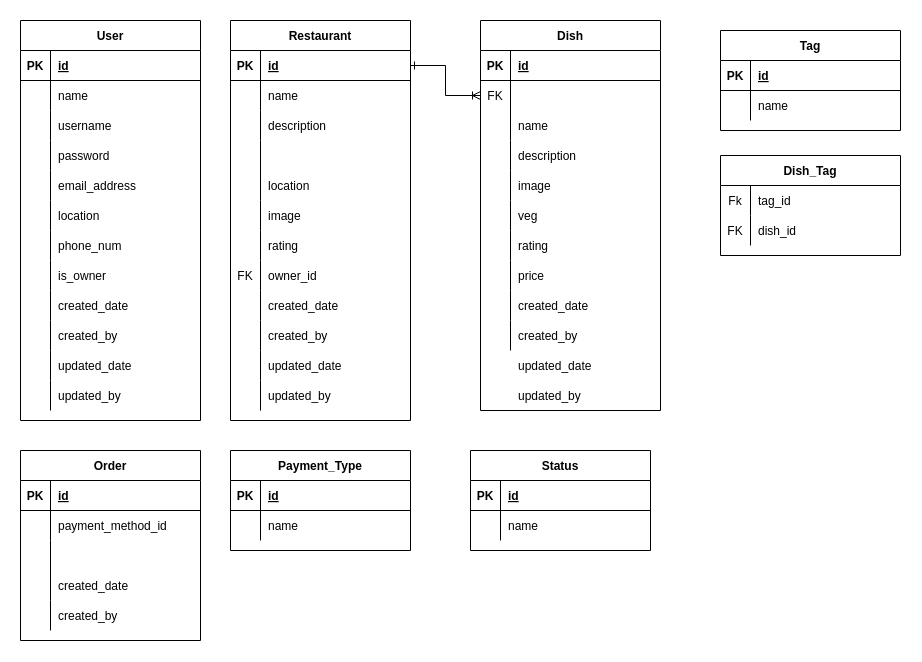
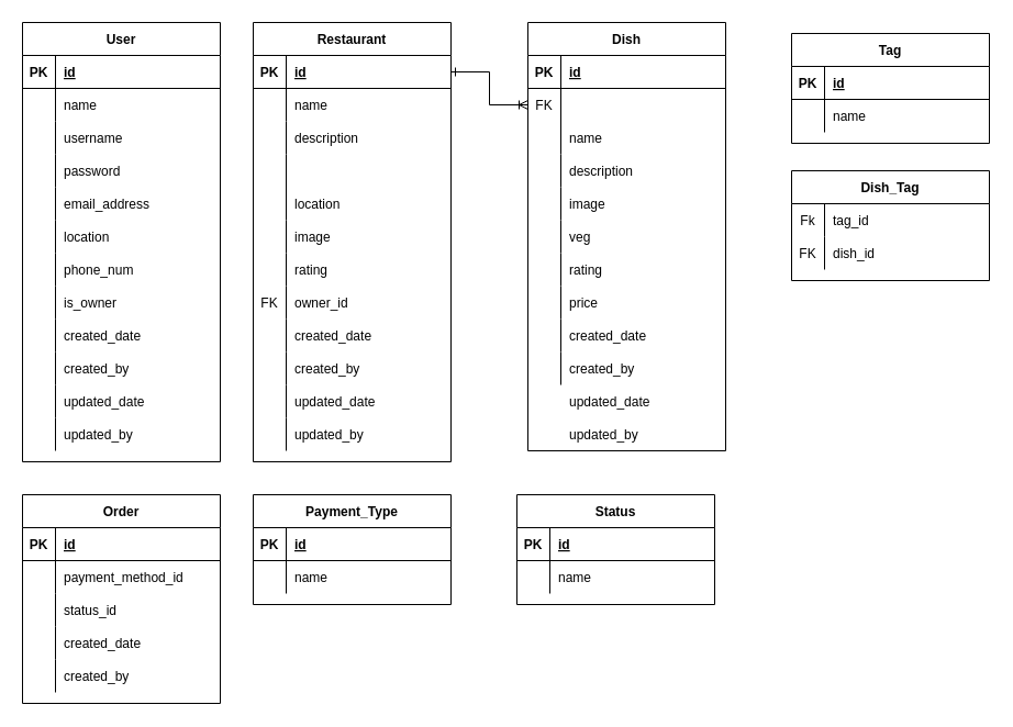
+ <mxCell id="129" value="status_id" style="shape=partialRectangle;connectable=0;fillColor=none;top=0;left=0;bottom=0;right=0;align=left;spacingLeft=6;overflow=hidden;" parent="127" vertex="1"><mxGeometry x="30" width="150" height="30" as="geometry" /></mxCell>
